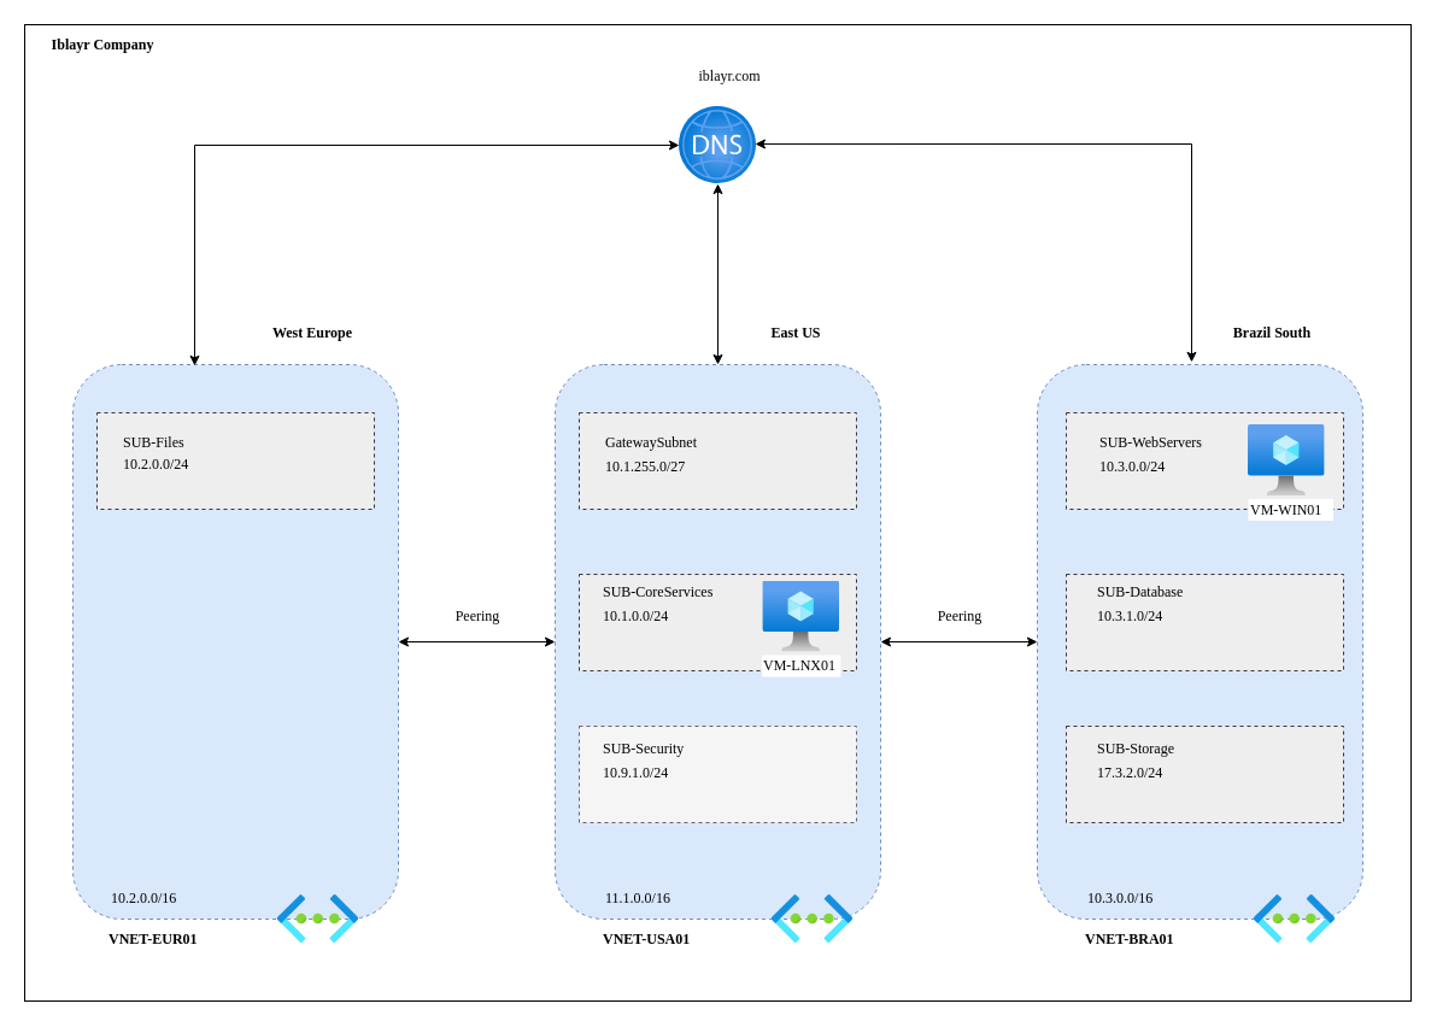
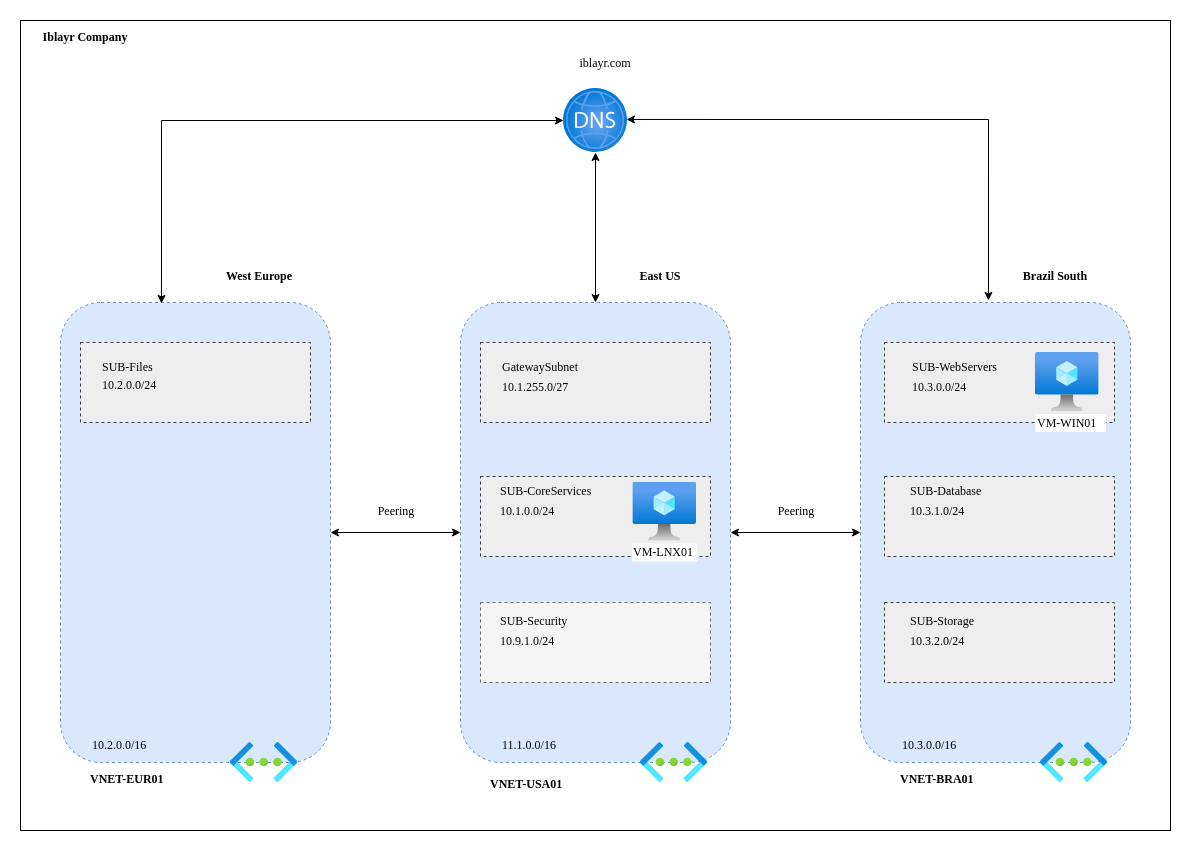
- <mxCell id="18" value="17.3.2.0/24" style="text;html=1;strokeColor=none;fillColor=none;align=left;verticalAlign=middle;whiteSpace=wrap;rounded=0;fontStyle=0;fontFamily=Verdana;" parent="1" vertex="1"><mxGeometry x="908" y="626" width="130" height="30" as="geometry" /></mxCell>
+ <mxCell id="18" value="10.3.2.0/24" style="text;html=1;strokeColor=none;fillColor=none;align=left;verticalAlign=middle;whiteSpace=wrap;rounded=0;fontStyle=0;fontFamily=Verdana;" parent="1" vertex="1"><mxGeometry x="908" y="626" width="130" height="30" as="geometry" /></mxCell>
- <mxCell id="27" value="VNET-USA01" style="text;html=1;strokeColor=none;fillColor=none;align=left;verticalAlign=middle;whiteSpace=wrap;rounded=0;fontStyle=1;fontFamily=Verdana;" parent="1" vertex="1"><mxGeometry x="498" y="764" width="130" height="30" as="geometry" /></mxCell>
+ <mxCell id="27" value="VNET-USA01" style="text;html=1;strokeColor=none;fillColor=none;align=left;verticalAlign=middle;whiteSpace=wrap;rounded=0;fontStyle=1;fontFamily=Verdana;" parent="1" vertex="1"><mxGeometry x="488" y="769" width="130" height="30" as="geometry" /></mxCell>
